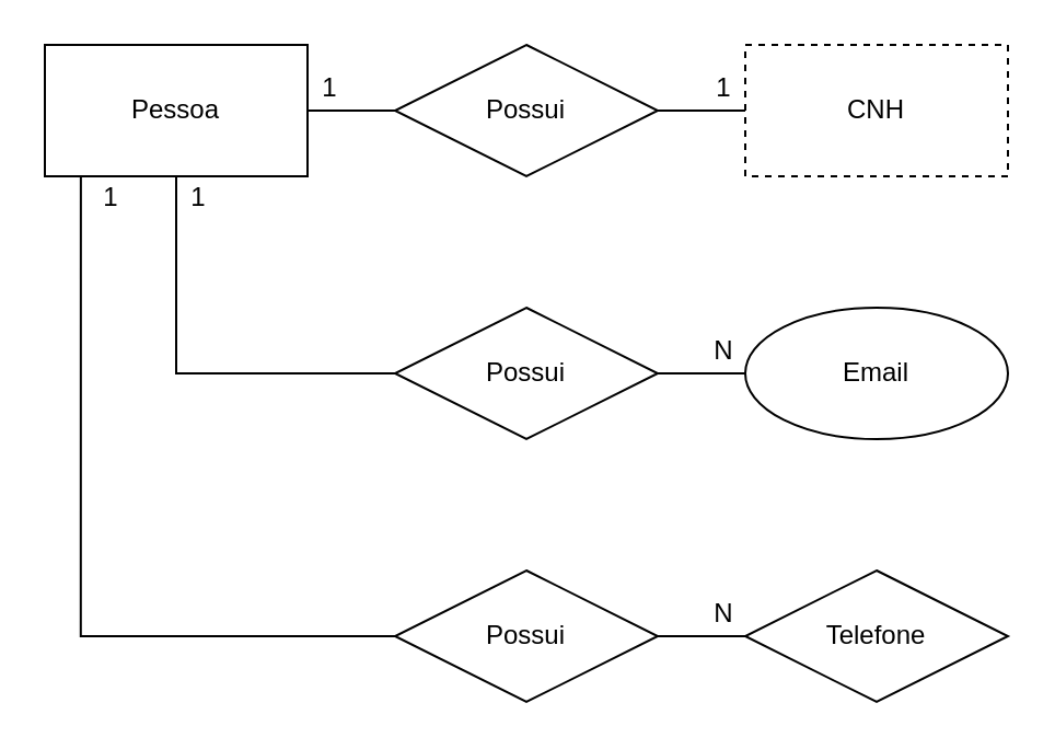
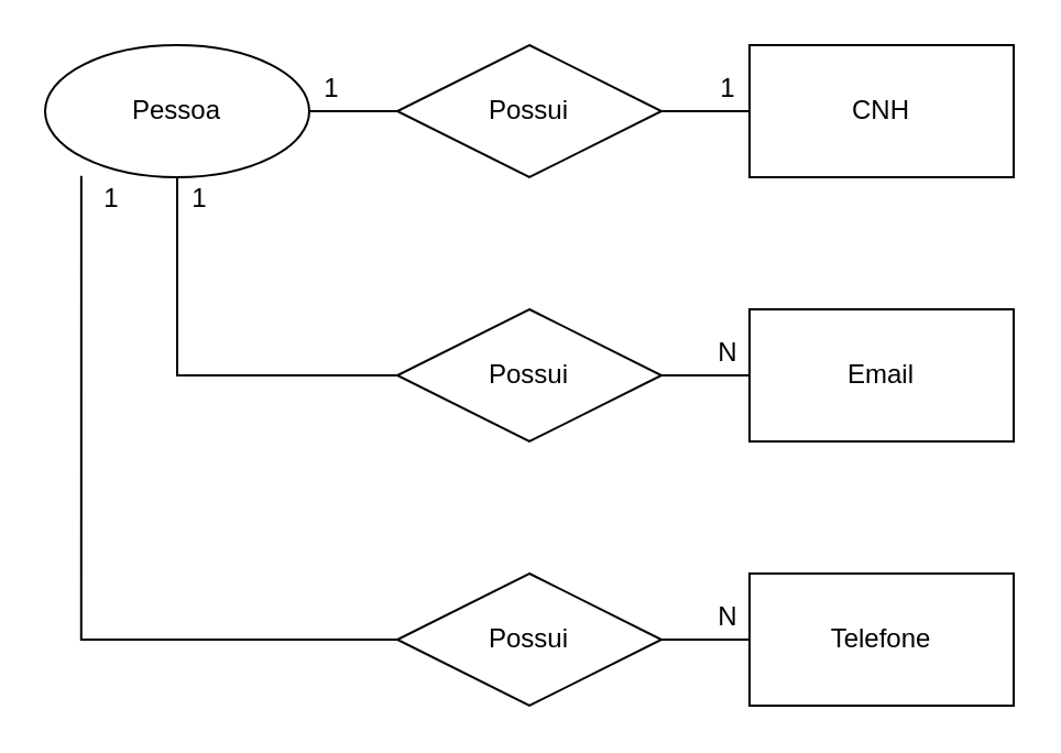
- <mxCell id="5" value="Pessoa" style="rounded=0;whiteSpace=wrap;html=1;" parent="1" vertex="1"><mxGeometry x="20" y="20" width="120" height="60" as="geometry" /></mxCell>
+ <mxCell id="5" value="Pessoa" style="ellipse;whiteSpace=wrap;html=1;" parent="1" vertex="1"><mxGeometry x="20" y="20" width="120" height="60" as="geometry" /></mxCell>
- <mxCell id="6" value="CNH" style="rounded=0;whiteSpace=wrap;html=1;dashed=1;" parent="1" vertex="1"><mxGeometry x="340" y="20" width="120" height="60" as="geometry" /></mxCell>
+ <mxCell id="6" value="CNH" style="rounded=0;whiteSpace=wrap;html=1;" parent="1" vertex="1"><mxGeometry x="340" y="20" width="120" height="60" as="geometry" /></mxCell>
- <mxCell id="13" value="Email" style="ellipse;whiteSpace=wrap;html=1;" parent="1" vertex="1"><mxGeometry x="340" y="140" width="120" height="60" as="geometry" /></mxCell>
+ <mxCell id="13" value="Email" style="rounded=0;whiteSpace=wrap;html=1;" parent="1" vertex="1"><mxGeometry x="340" y="140" width="120" height="60" as="geometry" /></mxCell>
- <mxCell id="15" value="Telefone" style="rhombus;whiteSpace=wrap;html=1;" parent="1" vertex="1"><mxGeometry x="340" y="260" width="120" height="60" as="geometry" /></mxCell>
+ <mxCell id="15" value="Telefone" style="rounded=0;whiteSpace=wrap;html=1;" parent="1" vertex="1"><mxGeometry x="340" y="260" width="120" height="60" as="geometry" /></mxCell>
